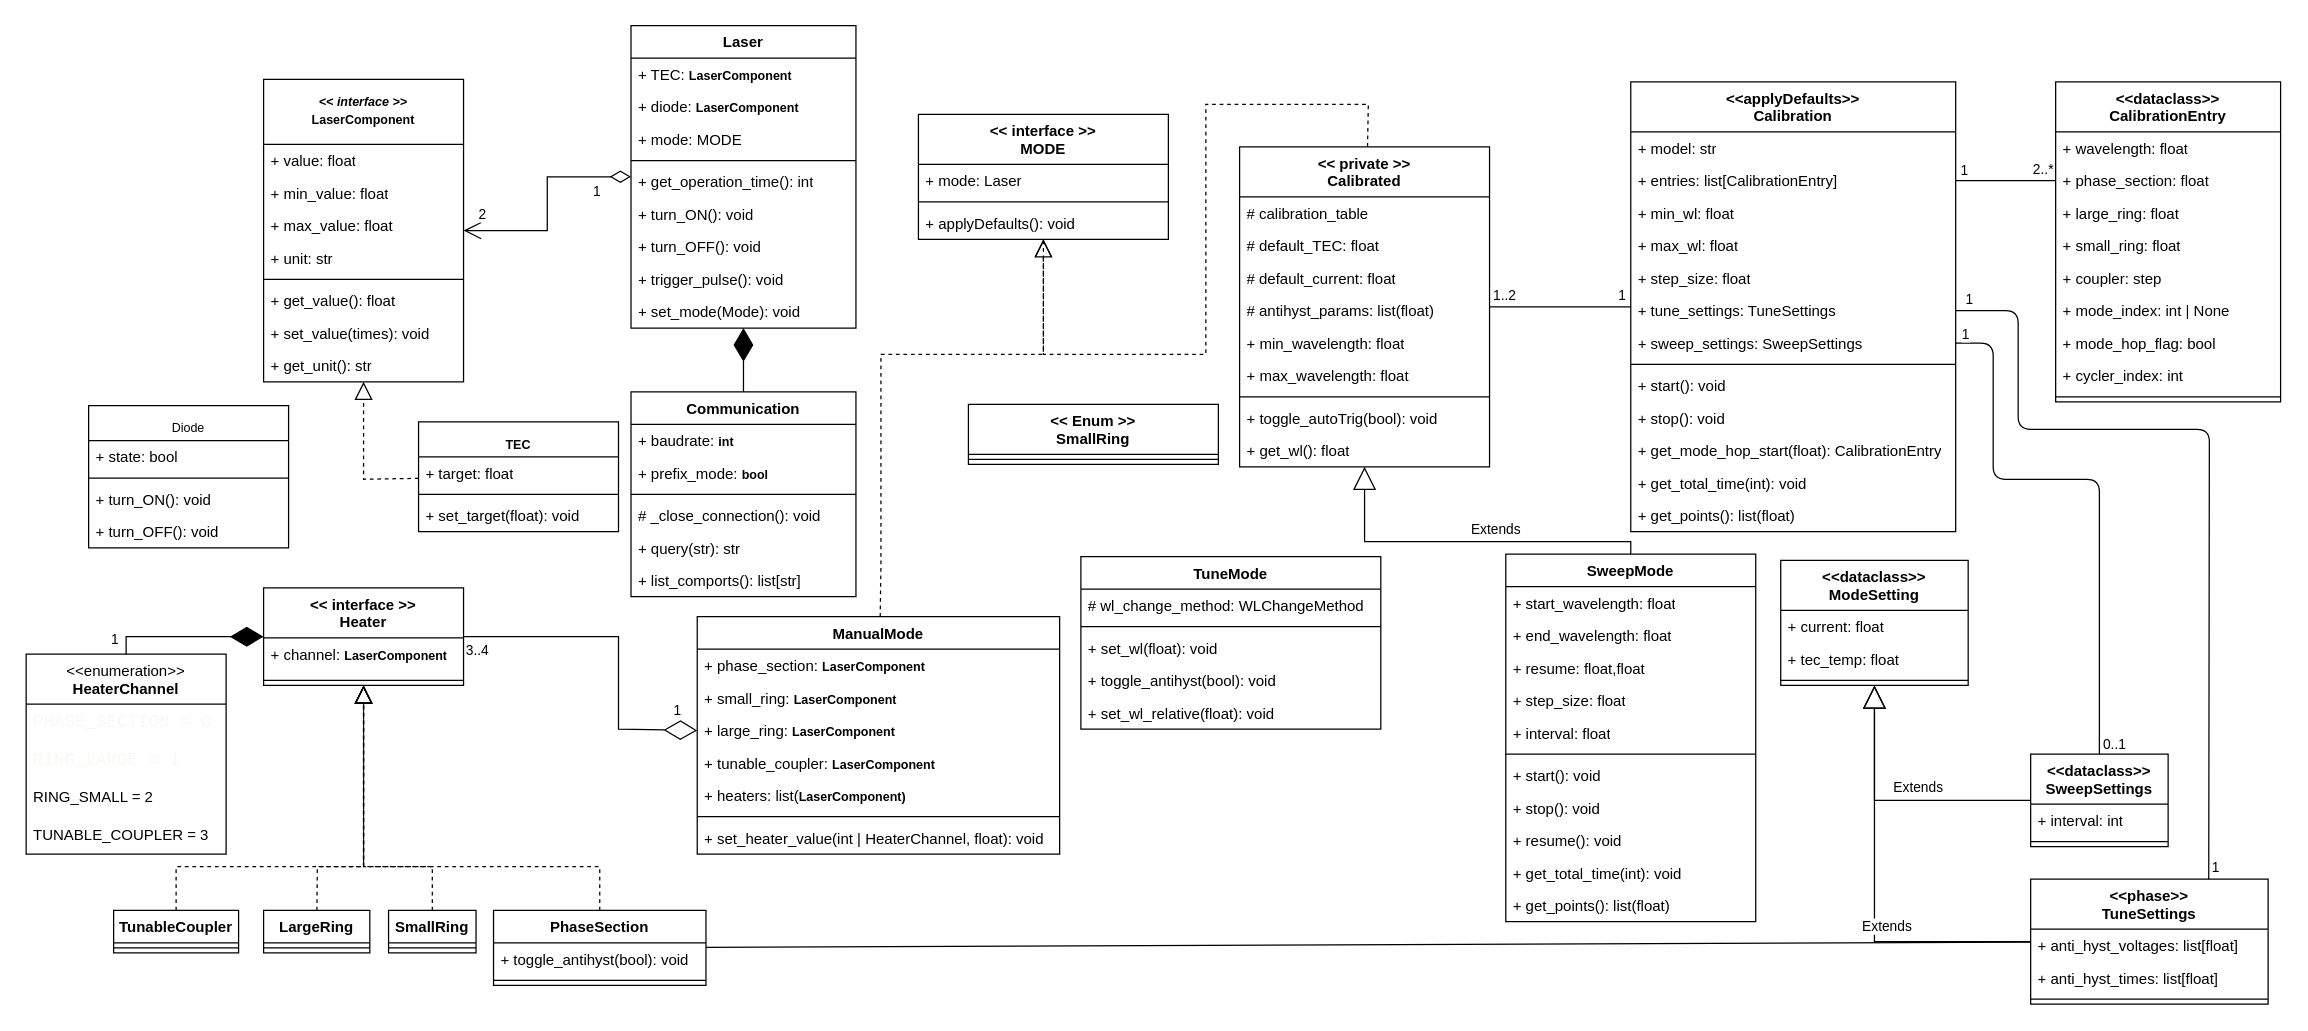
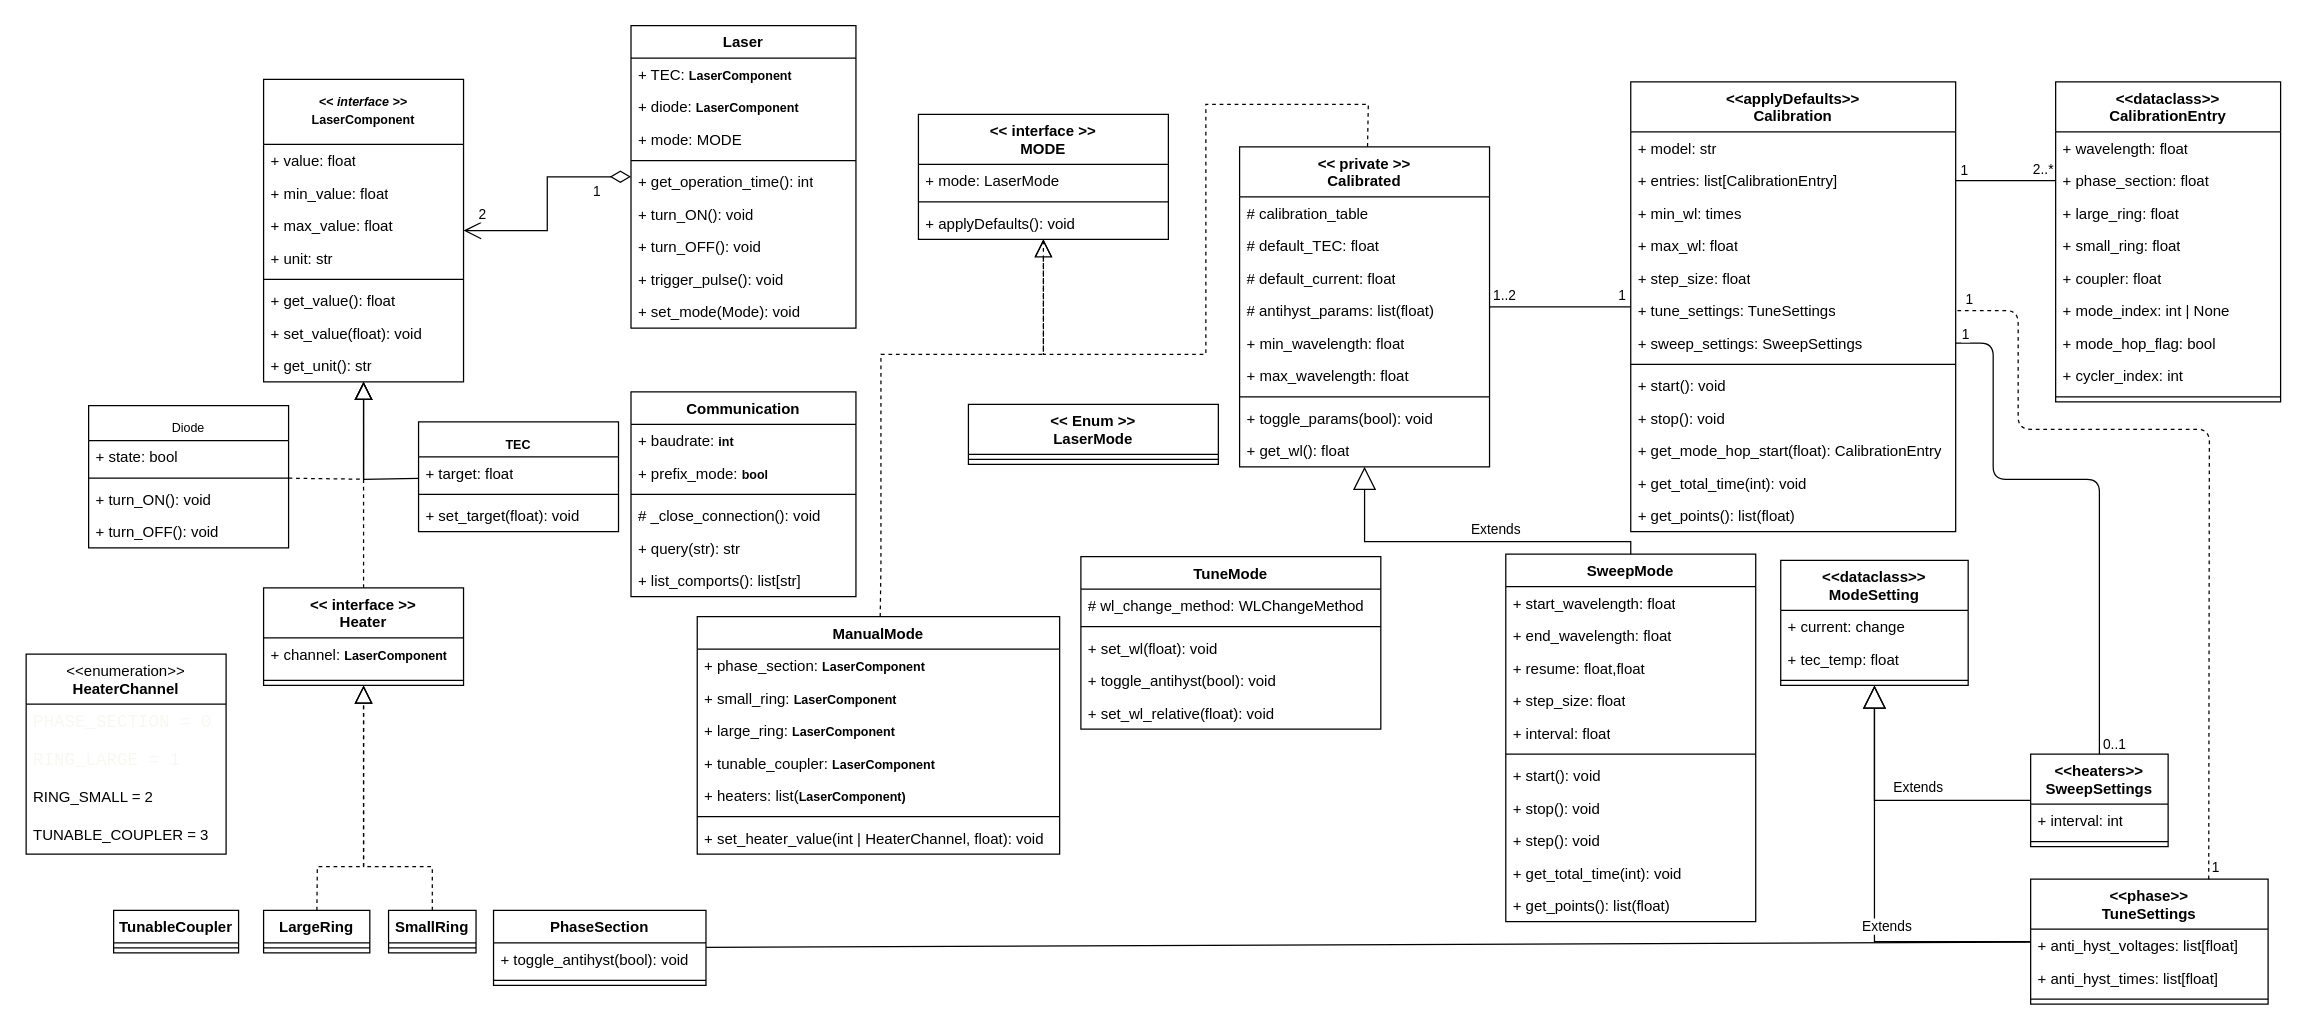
- <mxCell id="65" value="+ mode: Laser" style="text;strokeColor=none;fillColor=none;align=left;verticalAlign=top;spacingLeft=4;spacingRight=4;overflow=hidden;rotatable=0;points=[[0,0.5],[1,0.5]];portConstraint=eastwest;whiteSpace=wrap;html=1;" parent="64" vertex="1"><mxGeometry y="40" width="200" height="26" as="geometry" /></mxCell>
+ <mxCell id="65" value="+ mode: LaserMode" style="text;strokeColor=none;fillColor=none;align=left;verticalAlign=top;spacingLeft=4;spacingRight=4;overflow=hidden;rotatable=0;points=[[0,0.5],[1,0.5]];portConstraint=eastwest;whiteSpace=wrap;html=1;" parent="64" vertex="1"><mxGeometry y="40" width="200" height="26" as="geometry" /></mxCell>
- <mxCell id="117" value="+ min_wl: float" style="text;strokeColor=none;fillColor=none;align=left;verticalAlign=top;spacingLeft=4;spacingRight=4;overflow=hidden;rotatable=0;points=[[0,0.5],[1,0.5]];portConstraint=eastwest;whiteSpace=wrap;html=1;" parent="114" vertex="1"><mxGeometry y="92" width="260" height="26" as="geometry" /></mxCell>
+ <mxCell id="117" value="+ min_wl: times" style="text;strokeColor=none;fillColor=none;align=left;verticalAlign=top;spacingLeft=4;spacingRight=4;overflow=hidden;rotatable=0;points=[[0,0.5],[1,0.5]];portConstraint=eastwest;whiteSpace=wrap;html=1;" parent="114" vertex="1"><mxGeometry y="92" width="260" height="26" as="geometry" /></mxCell>
- <mxCell id="146" value="+ coupler: step" style="text;strokeColor=none;fillColor=none;align=left;verticalAlign=top;spacingLeft=4;spacingRight=4;overflow=hidden;rotatable=0;points=[[0,0.5],[1,0.5]];portConstraint=eastwest;whiteSpace=wrap;html=1;" parent="141" vertex="1"><mxGeometry y="144" width="180" height="26" as="geometry" /></mxCell>
+ <mxCell id="146" value="+ coupler: float" style="text;strokeColor=none;fillColor=none;align=left;verticalAlign=top;spacingLeft=4;spacingRight=4;overflow=hidden;rotatable=0;points=[[0,0.5],[1,0.5]];portConstraint=eastwest;whiteSpace=wrap;html=1;" parent="141" vertex="1"><mxGeometry y="144" width="180" height="26" as="geometry" /></mxCell>
- <mxCell id="59" value="+ set_value(times): void" style="text;strokeColor=none;fillColor=none;align=left;verticalAlign=top;spacingLeft=4;spacingRight=4;overflow=hidden;rotatable=0;points=[[0,0.5],[1,0.5]];portConstraint=eastwest;whiteSpace=wrap;html=1;" parent="52" vertex="1"><mxGeometry y="190" width="160" height="26" as="geometry" /></mxCell>
+ <mxCell id="59" value="+ set_value(float): void" style="text;strokeColor=none;fillColor=none;align=left;verticalAlign=top;spacingLeft=4;spacingRight=4;overflow=hidden;rotatable=0;points=[[0,0.5],[1,0.5]];portConstraint=eastwest;whiteSpace=wrap;html=1;" parent="52" vertex="1"><mxGeometry y="190" width="160" height="26" as="geometry" /></mxCell>
- <mxCell id="113" value="" style="endArrow=diamondThin;endFill=1;endSize=24;html=1;" parent="1" source="106" target="2" edge="1"><mxGeometry width="160" relative="1" as="geometry"><mxPoint x="384" y="283" as="sourcePoint" /><mxPoint x="544" y="283" as="targetPoint" /></mxGeometry></mxCell>
- <mxCell id="32" value="+ toggle_autoTrig(bool): void" style="text;strokeColor=none;fillColor=none;align=left;verticalAlign=top;spacingLeft=4;spacingRight=4;overflow=hidden;rotatable=0;points=[[0,0.5],[1,0.5]];portConstraint=eastwest;whiteSpace=wrap;html=1;" parent="24" vertex="1"><mxGeometry y="204" width="200" height="26" as="geometry" /></mxCell>
+ <mxCell id="32" value="+ toggle_params(bool): void" style="text;strokeColor=none;fillColor=none;align=left;verticalAlign=top;spacingLeft=4;spacingRight=4;overflow=hidden;rotatable=0;points=[[0,0.5],[1,0.5]];portConstraint=eastwest;whiteSpace=wrap;html=1;" parent="24" vertex="1"><mxGeometry y="204" width="200" height="26" as="geometry" /></mxCell>
- <mxCell id="104" value="&lt;div&gt;&amp;lt;&amp;lt; Enum &amp;gt;&amp;gt;&lt;/div&gt;&lt;div&gt;SmallRing&lt;/div&gt;" style="swimlane;fontStyle=1;align=center;verticalAlign=top;childLayout=stackLayout;horizontal=1;startSize=40;horizontalStack=0;resizeParent=1;resizeParentMax=0;resizeLast=0;collapsible=1;marginBottom=0;whiteSpace=wrap;html=1;" parent="1" vertex="1"><mxGeometry x="774" y="323" width="200" height="48" as="geometry" /></mxCell>
+ <mxCell id="104" value="&lt;div&gt;&amp;lt;&amp;lt; Enum &amp;gt;&amp;gt;&lt;/div&gt;&lt;div&gt;LaserMode&lt;/div&gt;" style="swimlane;fontStyle=1;align=center;verticalAlign=top;childLayout=stackLayout;horizontal=1;startSize=40;horizontalStack=0;resizeParent=1;resizeParentMax=0;resizeLast=0;collapsible=1;marginBottom=0;whiteSpace=wrap;html=1;" parent="1" vertex="1"><mxGeometry x="774" y="323" width="200" height="48" as="geometry" /></mxCell>
+ <mxCell id="40" value="" style="endArrow=block;dashed=1;endFill=0;endSize=12;html=1;rounded=0;" parent="1" source="68" target="52" edge="1"><mxGeometry width="160" relative="1" as="geometry"><mxPoint x="250" y="383" as="sourcePoint" /><mxPoint x="730" y="613" as="targetPoint" /><Array as="points"><mxPoint x="290" y="383" /></Array></mxGeometry></mxCell>
- <mxCell id="41" value="" style="endArrow=block;dashed=1;endFill=0;endSize=12;html=1;rounded=0;" parent="1" source="73" target="52" edge="1"><mxGeometry width="160" relative="1" as="geometry"><mxPoint x="321" y="383" as="sourcePoint" /><mxPoint x="700" y="583" as="targetPoint" /><Array as="points"><mxPoint x="290" y="383" /></Array></mxGeometry></mxCell>
+ <mxCell id="41" value="" style="endArrow=block;dashed=0;endFill=0;endSize=12;html=1;rounded=0;" parent="1" source="73" target="52" edge="1"><mxGeometry width="160" relative="1" as="geometry"><mxPoint x="321" y="383" as="sourcePoint" /><mxPoint x="700" y="583" as="targetPoint" /><Array as="points"><mxPoint x="290" y="383" /></Array></mxGeometry></mxCell>
- <mxCell id="157" value="" style="endArrow=none;html=1;entryX=1;entryY=0.5;entryDx=0;entryDy=0;exitX=0.75;exitY=0;exitDx=0;exitDy=0;" parent="1" source="132" target="120" edge="1"><mxGeometry width="50" height="50" relative="1" as="geometry"><mxPoint x="1654" y="157" as="sourcePoint" /><mxPoint x="1574" y="154" as="targetPoint" /><Array as="points"><mxPoint x="1767" y="343" /><mxPoint x="1614" y="343" /><mxPoint x="1614" y="248" /></Array></mxGeometry></mxCell>
+ <mxCell id="157" value="" style="endArrow=none;html=1;entryX=1;entryY=0.5;entryDx=0;entryDy=0;exitX=0.75;exitY=0;exitDx=0;exitDy=0;dashed=1;" parent="1" source="132" target="120" edge="1"><mxGeometry width="50" height="50" relative="1" as="geometry"><mxPoint x="1654" y="157" as="sourcePoint" /><mxPoint x="1574" y="154" as="targetPoint" /><Array as="points"><mxPoint x="1767" y="343" /><mxPoint x="1614" y="343" /><mxPoint x="1614" y="248" /></Array></mxGeometry></mxCell>
+ <mxCell id="103" value="" style="endArrow=block;dashed=1;endFill=0;endSize=12;html=1;rounded=0;" parent="1" source="91" target="52" edge="1"><mxGeometry width="160" relative="1" as="geometry"><mxPoint x="790" y="1123" as="sourcePoint" /><mxPoint x="890" y="1213" as="targetPoint" /><Array as="points"><mxPoint x="290" y="443" /></Array></mxGeometry></mxCell>
- <mxCell id="129" value="+ current: float" style="text;strokeColor=none;fillColor=none;align=left;verticalAlign=top;spacingLeft=4;spacingRight=4;overflow=hidden;rotatable=0;points=[[0,0.5],[1,0.5]];portConstraint=eastwest;whiteSpace=wrap;html=1;" parent="128" vertex="1"><mxGeometry y="40" width="150" height="26" as="geometry" /></mxCell>
+ <mxCell id="129" value="+ current: change" style="text;strokeColor=none;fillColor=none;align=left;verticalAlign=top;spacingLeft=4;spacingRight=4;overflow=hidden;rotatable=0;points=[[0,0.5],[1,0.5]];portConstraint=eastwest;whiteSpace=wrap;html=1;" parent="128" vertex="1"><mxGeometry y="40" width="150" height="26" as="geometry" /></mxCell>
- <mxCell id="94" value="" style="endArrow=diamondThin;endFill=1;endSize=24;html=1;rounded=0;" parent="1" source="77" target="91" edge="1"><mxGeometry width="160" relative="1" as="geometry"><mxPoint x="540" y="898" as="sourcePoint" /><mxPoint x="700" y="898" as="targetPoint" /><Array as="points"><mxPoint x="100" y="509" /></Array></mxGeometry></mxCell>
- <mxCell id="95" value="1" style="edgeLabel;html=1;align=center;verticalAlign=middle;resizable=0;points=[];" parent="94" vertex="1" connectable="0"><mxGeometry x="-0.947" y="-1" relative="1" as="geometry"><mxPoint x="-11" y="-10" as="offset" /></mxGeometry></mxCell>
- <mxCell id="96" value="" style="endArrow=diamondThin;endFill=0;endSize=24;html=1;rounded=0;entryX=0;entryY=0.5;entryDx=0;entryDy=0;" parent="1" source="91" target="45" edge="1"><mxGeometry width="160" relative="1" as="geometry"><mxPoint x="624" y="443" as="sourcePoint" /><mxPoint x="784" y="443" as="targetPoint" /><Array as="points"><mxPoint x="494" y="509" /><mxPoint x="494" y="583" /></Array></mxGeometry></mxCell>
- <mxCell id="97" value="1" style="edgeLabel;html=1;align=center;verticalAlign=middle;resizable=0;points=[];" parent="96" vertex="1" connectable="0"><mxGeometry x="0.876" relative="1" as="geometry"><mxPoint y="-16" as="offset" /></mxGeometry></mxCell>
- <mxCell id="98" value="3..4" style="edgeLabel;html=1;align=center;verticalAlign=middle;resizable=0;points=[];" parent="96" vertex="1" connectable="0"><mxGeometry x="-0.952" relative="1" as="geometry"><mxPoint x="4" y="10" as="offset" /></mxGeometry></mxCell>
- <mxCell id="136" value="&lt;div&gt;&amp;lt;&amp;lt;dataclass&amp;gt;&amp;gt;&lt;/div&gt;SweepSettings" style="swimlane;fontStyle=1;align=center;verticalAlign=top;childLayout=stackLayout;horizontal=1;startSize=40;horizontalStack=0;resizeParent=1;resizeParentMax=0;resizeLast=0;collapsible=1;marginBottom=0;whiteSpace=wrap;html=1;" parent="1" vertex="1"><mxGeometry x="1624" y="603" width="110" height="74" as="geometry" /></mxCell>
+ <mxCell id="136" value="&lt;div&gt;&amp;lt;&amp;lt;heaters&amp;gt;&amp;gt;&lt;/div&gt;SweepSettings" style="swimlane;fontStyle=1;align=center;verticalAlign=top;childLayout=stackLayout;horizontal=1;startSize=40;horizontalStack=0;resizeParent=1;resizeParentMax=0;resizeLast=0;collapsible=1;marginBottom=0;whiteSpace=wrap;html=1;" parent="1" vertex="1"><mxGeometry x="1624" y="603" width="110" height="74" as="geometry" /></mxCell>
- <mxCell id="21" value="+ resume(): void" style="text;strokeColor=none;fillColor=none;align=left;verticalAlign=top;spacingLeft=4;spacingRight=4;overflow=hidden;rotatable=0;points=[[0,0.5],[1,0.5]];portConstraint=eastwest;whiteSpace=wrap;html=1;" parent="12" vertex="1"><mxGeometry y="216" width="200" height="26" as="geometry" /></mxCell>
+ <mxCell id="21" value="+ step(): void" style="text;strokeColor=none;fillColor=none;align=left;verticalAlign=top;spacingLeft=4;spacingRight=4;overflow=hidden;rotatable=0;points=[[0,0.5],[1,0.5]];portConstraint=eastwest;whiteSpace=wrap;html=1;" parent="12" vertex="1"><mxGeometry y="216" width="200" height="26" as="geometry" /></mxCell>
- <mxCell id="99" value="" style="endArrow=block;dashed=1;endFill=0;endSize=12;html=1;rounded=0;" parent="1" source="89" target="91" edge="1"><mxGeometry width="160" relative="1" as="geometry"><mxPoint x="60" y="921" as="sourcePoint" /><mxPoint x="10" y="818" as="targetPoint" /><Array as="points"><mxPoint x="140" y="693" /><mxPoint x="290" y="693" /></Array></mxGeometry></mxCell>
- <mxCell id="102" value="" style="endArrow=block;dashed=1;endFill=0;endSize=12;html=1;rounded=0;" parent="1" source="84" target="91" edge="1"><mxGeometry width="160" relative="1" as="geometry"><mxPoint x="740" y="978" as="sourcePoint" /><mxPoint x="840" y="1068" as="targetPoint" /><Array as="points"><mxPoint x="479" y="693" /><mxPoint x="290" y="693" /></Array></mxGeometry></mxCell>
